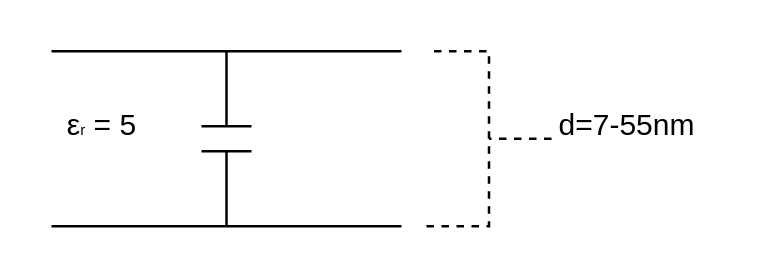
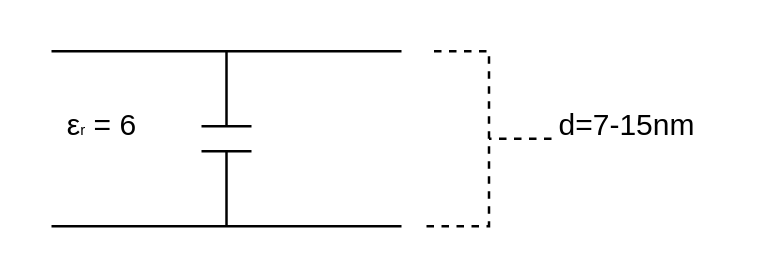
- <mxCell id="8" value="ε&lt;font style=&quot;font-size: 6px&quot;&gt;r&lt;/font&gt; = 5" style="text;html=1;align=center;verticalAlign=middle;resizable=0;points=[];autosize=1;" vertex="1" parent="1"><mxGeometry x="20" y="40" width="40" height="20" as="geometry" /></mxCell>
+ <mxCell id="8" value="ε&lt;font style=&quot;font-size: 6px&quot;&gt;r&lt;/font&gt; = 6" style="text;html=1;align=center;verticalAlign=middle;resizable=0;points=[];autosize=1;" vertex="1" parent="1"><mxGeometry x="20" y="40" width="40" height="20" as="geometry" /></mxCell>
- <mxCell id="10" value="d=7-55nm" style="text;html=1;align=center;verticalAlign=middle;resizable=0;points=[];autosize=1;" vertex="1" parent="1"><mxGeometry x="215" y="40" width="70" height="20" as="geometry" /></mxCell>
+ <mxCell id="10" value="d=7-15nm" style="text;html=1;align=center;verticalAlign=middle;resizable=0;points=[];autosize=1;" vertex="1" parent="1"><mxGeometry x="215" y="40" width="70" height="20" as="geometry" /></mxCell>
